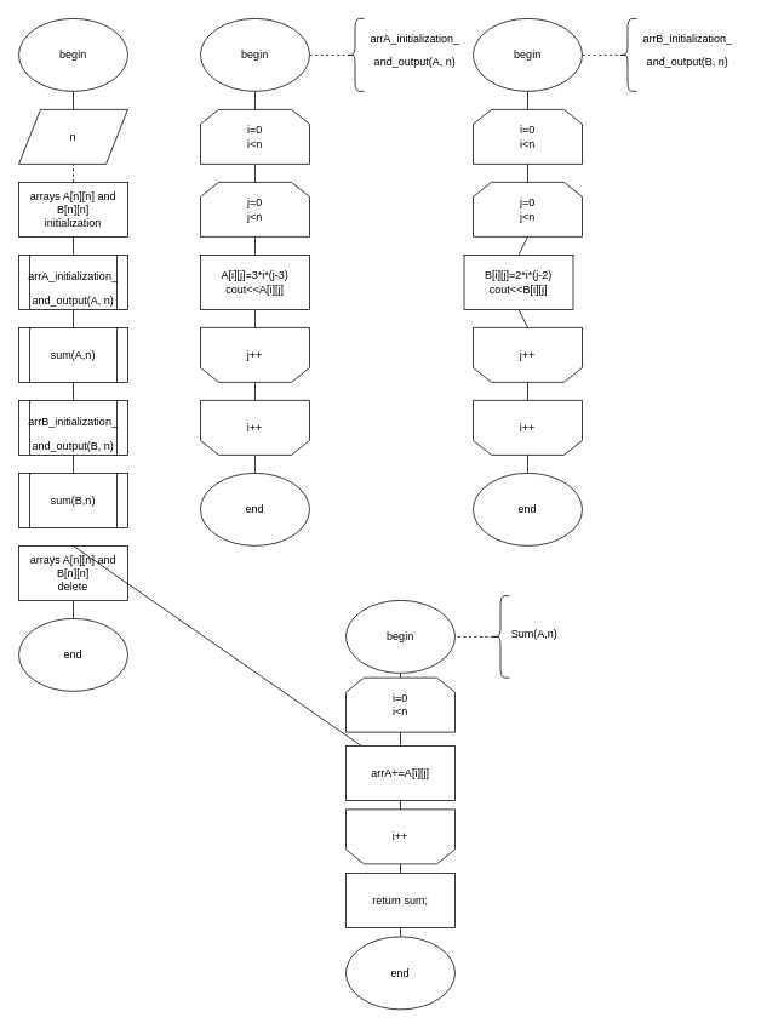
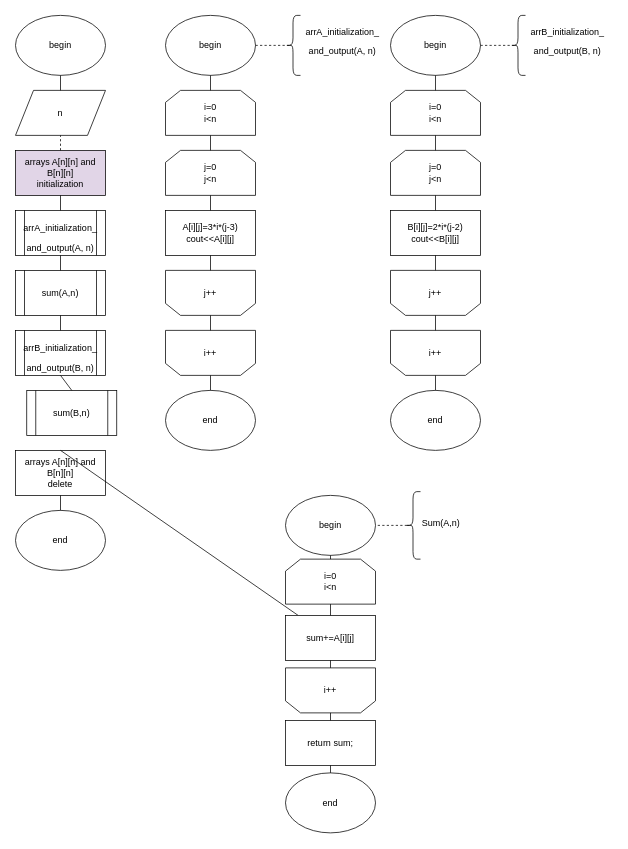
- <mxCell id="4" value="arrays A[n][n] and B[n][n]&lt;br&gt;initialization" style="rounded=0;whiteSpace=wrap;html=1;" vertex="1" parent="1"><mxGeometry x="20" y="200" width="120" height="60" as="geometry" /></mxCell>
+ <mxCell id="4" value="arrays A[n][n] and B[n][n]&lt;br&gt;initialization" style="rounded=0;whiteSpace=wrap;html=1;fillColor=#e1d5e7;" vertex="1" parent="1"><mxGeometry x="20" y="200" width="120" height="60" as="geometry" /></mxCell>
- <mxCell id="41" value="B[i][j]=2*i*(j-2)&lt;br&gt;cout&amp;lt;&amp;lt;B[i][j]" style="rounded=0;whiteSpace=wrap;html=1;" vertex="1" parent="1"><mxGeometry x="510" y="280" width="120" height="60" as="geometry" /></mxCell>
+ <mxCell id="41" value="B[i][j]=2*i*(j-2)&lt;br&gt;cout&amp;lt;&amp;lt;B[i][j]" style="rounded=0;whiteSpace=wrap;html=1;" vertex="1" parent="1"><mxGeometry x="520" y="280" width="120" height="60" as="geometry" /></mxCell>
- <mxCell id="8" value="sum(B,n)" style="shape=process;whiteSpace=wrap;html=1;backgroundOutline=1;" vertex="1" parent="1"><mxGeometry x="20" y="520" width="120" height="60" as="geometry" /></mxCell>
+ <mxCell id="8" value="sum(B,n)" style="shape=process;whiteSpace=wrap;html=1;backgroundOutline=1;" vertex="1" parent="1"><mxGeometry x="35" y="520" width="120" height="60" as="geometry" /></mxCell>
- <mxCell id="57" value="arrA+=A[i][j]" style="rounded=0;whiteSpace=wrap;html=1;" vertex="1" parent="1"><mxGeometry x="380" y="820" width="120" height="60" as="geometry" /></mxCell>
+ <mxCell id="57" value="sum+=A[i][j]" style="rounded=0;whiteSpace=wrap;html=1;" vertex="1" parent="1"><mxGeometry x="380" y="820" width="120" height="60" as="geometry" /></mxCell>
